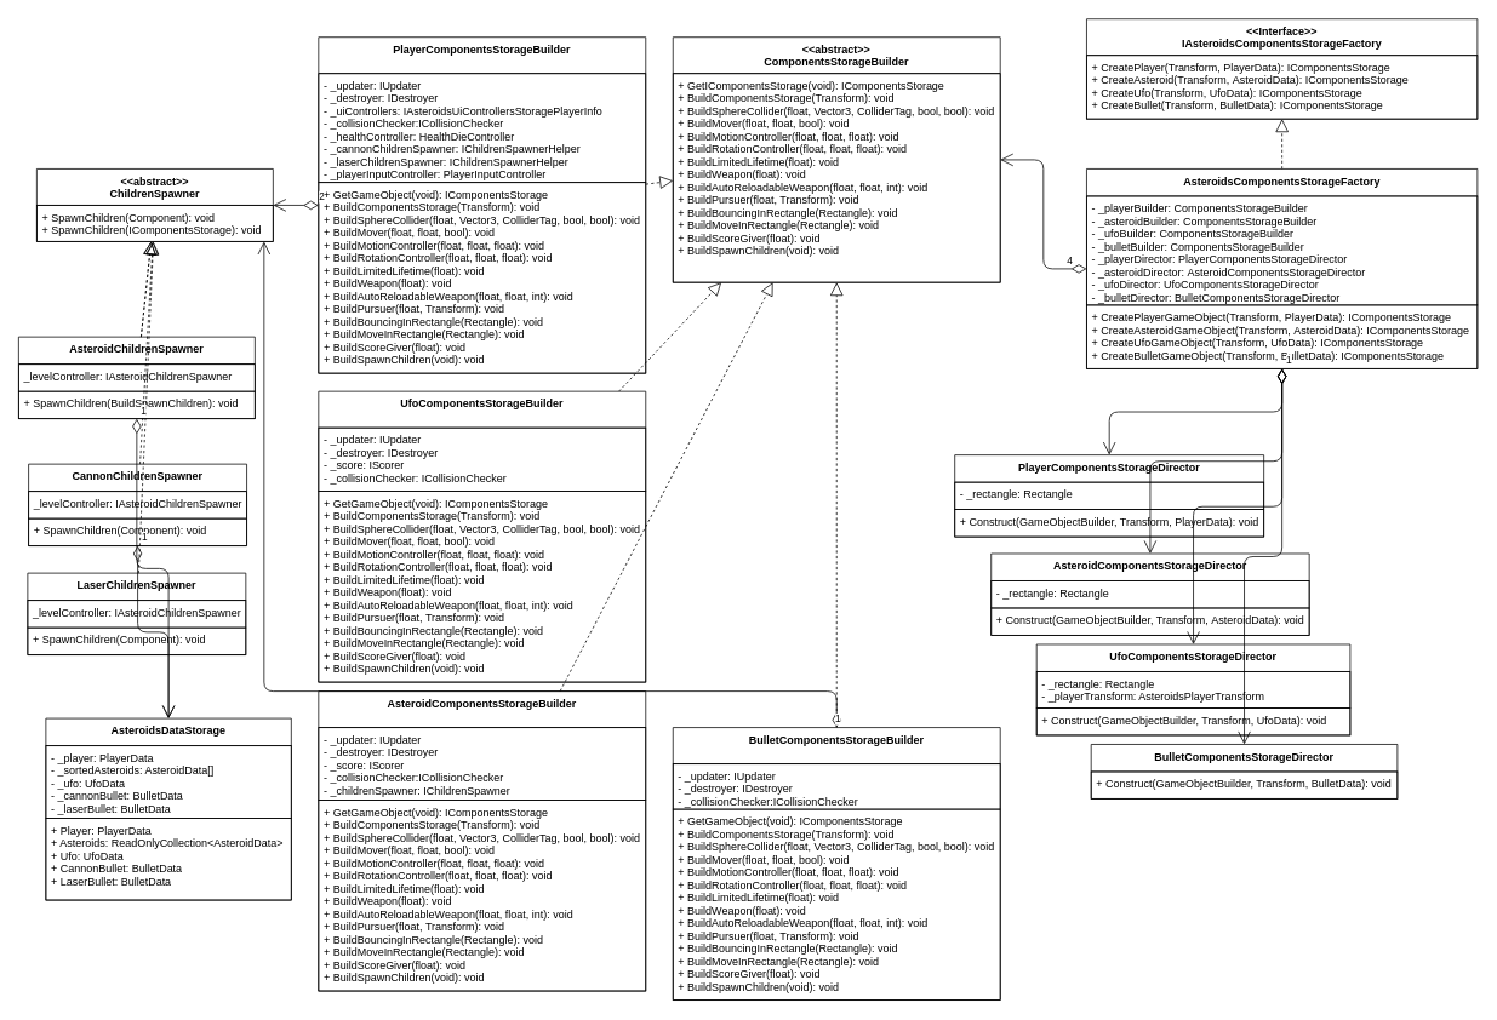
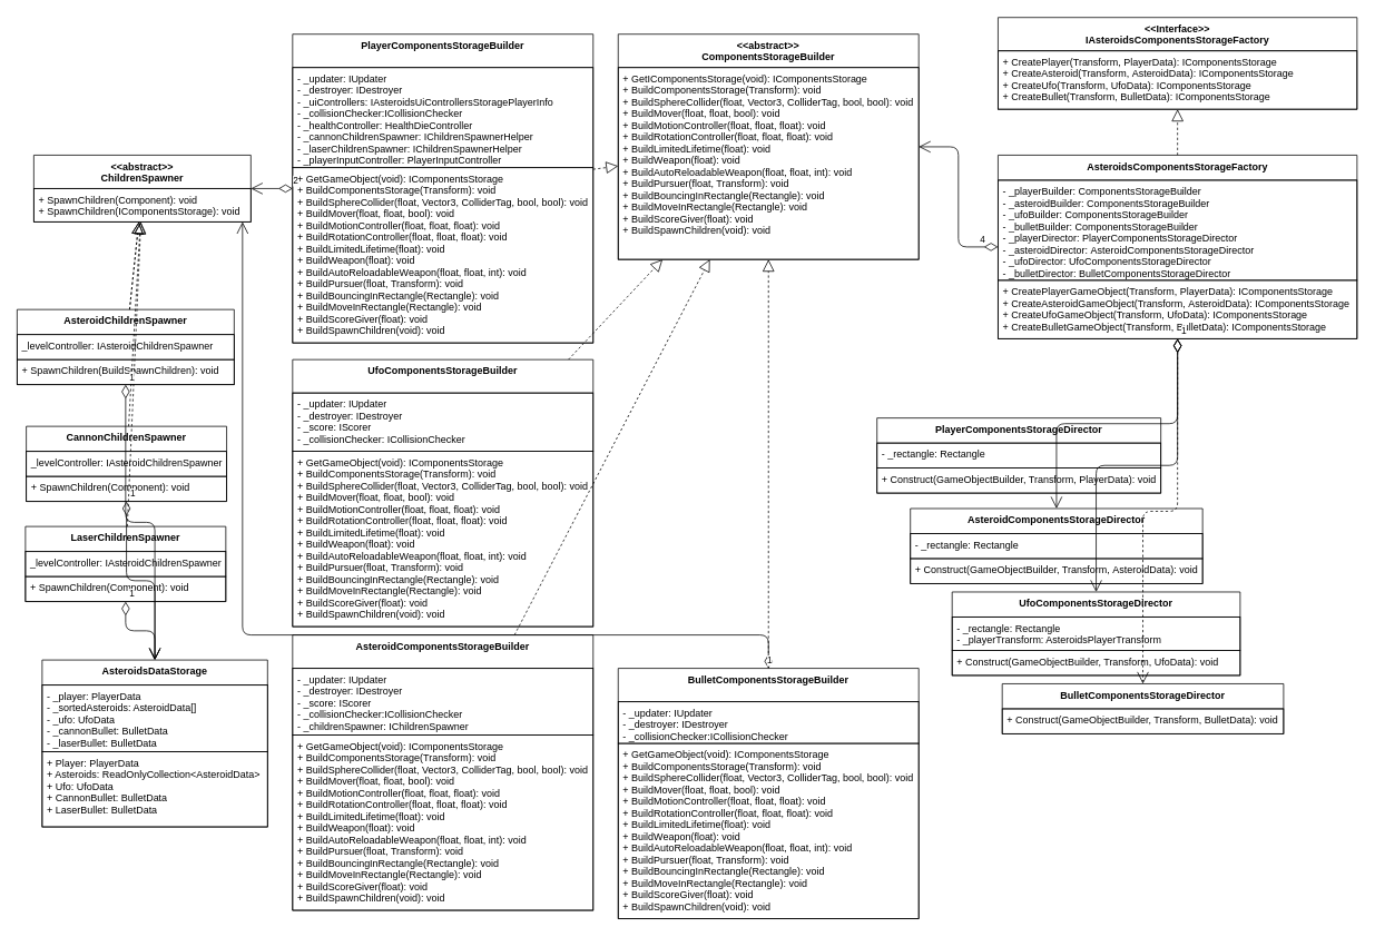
- <mxCell id="52" value="1" style="endArrow=open;html=1;endSize=12;startArrow=diamondThin;startSize=14;startFill=0;edgeStyle=orthogonalEdgeStyle;align=left;verticalAlign=bottom;" parent="1" source="45" target="20" edge="1"><mxGeometry x="-1" y="3" relative="1" as="geometry"><mxPoint x="1220" y="600" as="sourcePoint" /><mxPoint x="1380" y="600" as="targetPoint" /></mxGeometry></mxCell>
- <mxCell id="54" value="1" style="endArrow=open;html=1;endSize=12;startArrow=diamondThin;startSize=14;startFill=0;edgeStyle=orthogonalEdgeStyle;align=left;verticalAlign=bottom;" parent="1" source="45" target="29" edge="1"><mxGeometry x="-1" y="3" relative="1" as="geometry"><mxPoint x="1240" y="620" as="sourcePoint" /><mxPoint x="1400" y="620" as="targetPoint" /></mxGeometry></mxCell>
+ <mxCell id="54" value="1" style="endArrow=open;html=1;endSize=12;startArrow=diamondThin;startSize=14;startFill=0;edgeStyle=orthogonalEdgeStyle;align=left;verticalAlign=bottom;dashed=1;" parent="1" source="45" target="29" edge="1"><mxGeometry x="-1" y="3" relative="1" as="geometry"><mxPoint x="1240" y="620" as="sourcePoint" /><mxPoint x="1400" y="620" as="targetPoint" /></mxGeometry></mxCell>
+ <mxCell id="62" value="1" style="endArrow=open;html=1;endSize=12;startArrow=diamondThin;startSize=14;startFill=0;edgeStyle=orthogonalEdgeStyle;align=left;verticalAlign=bottom;" parent="1" source="17" target="6" edge="1"><mxGeometry x="-1" y="3" relative="1" as="geometry"><mxPoint x="-310" y="640" as="sourcePoint" /><mxPoint x="-150" y="640" as="targetPoint" /></mxGeometry></mxCell>
